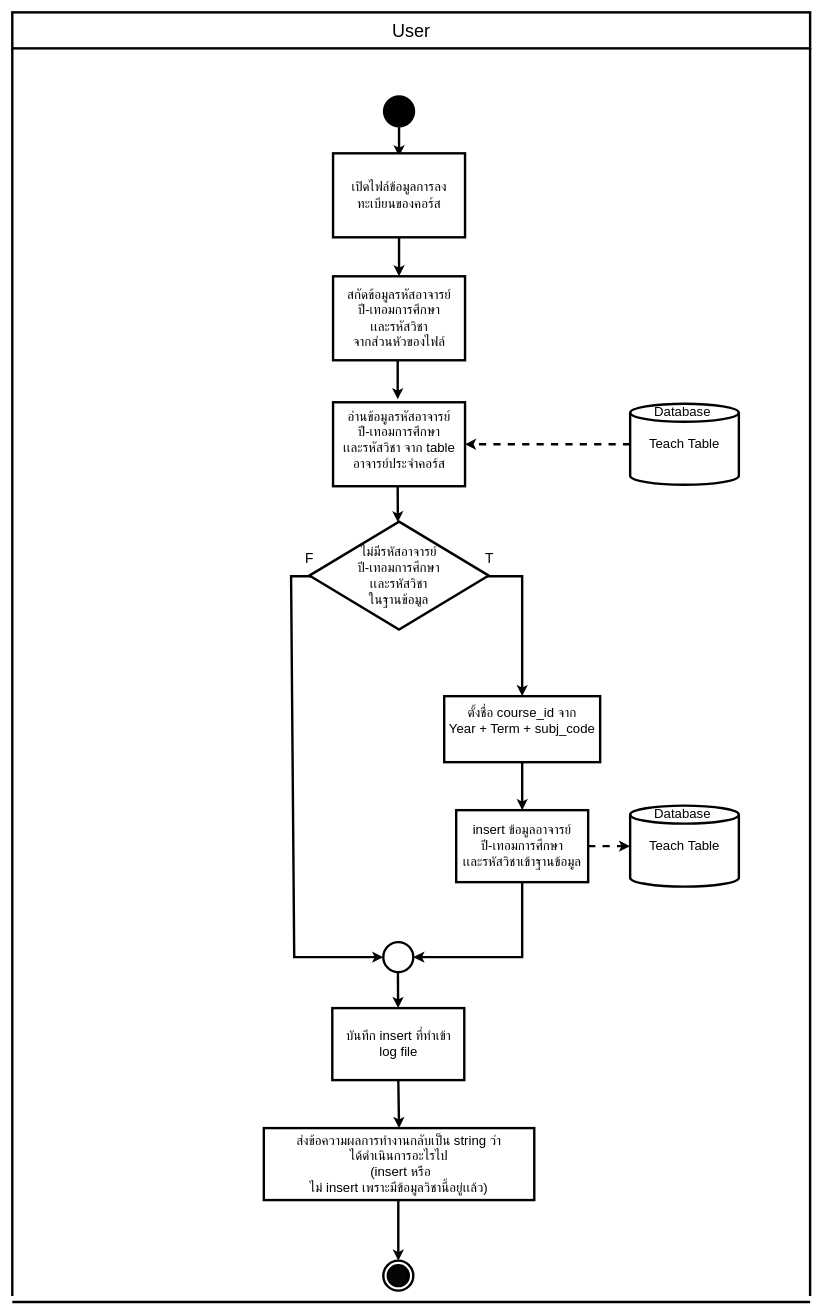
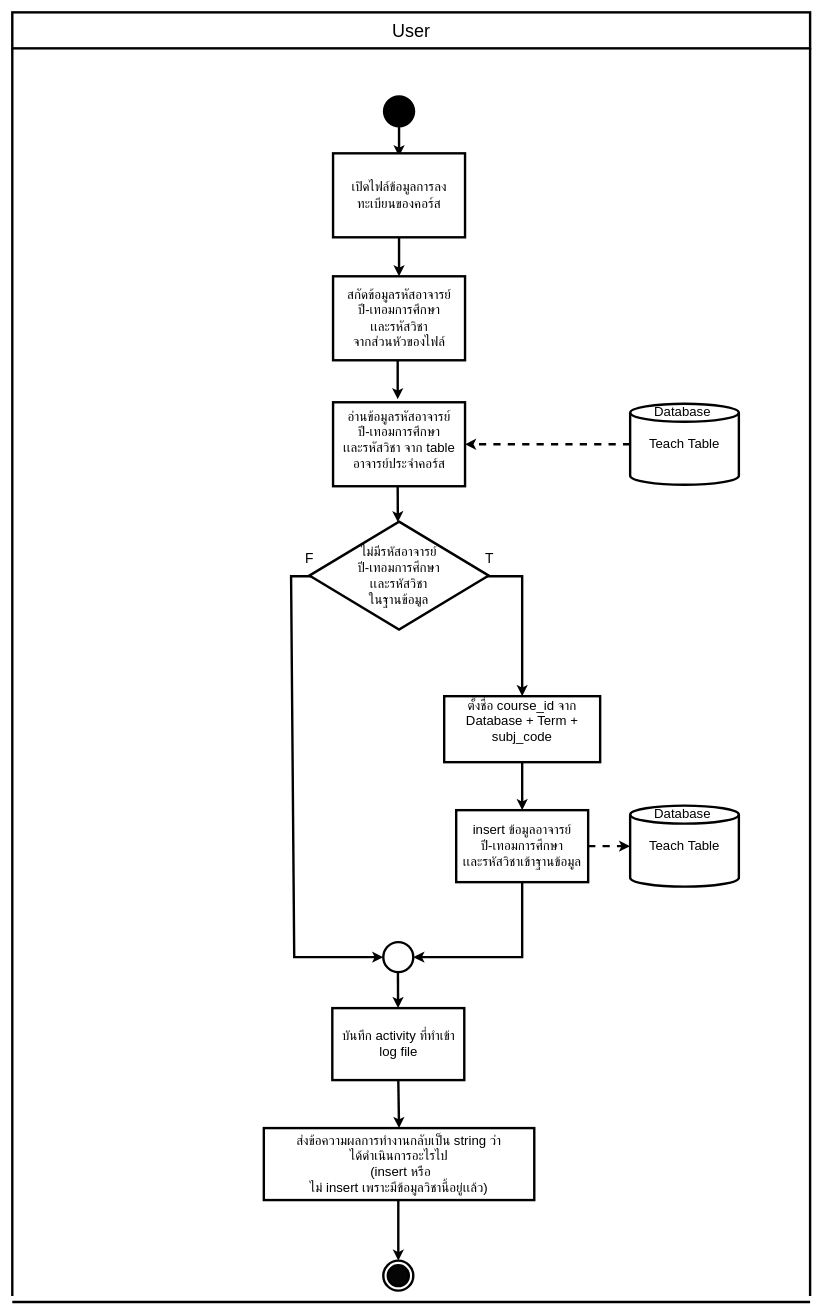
- <mxCell id="33" value="&lt;font style=&quot;font-size: 22px;&quot;&gt;ตั้งชื่อ course_id จาก&lt;br&gt;Year + Term + subj_code&lt;br&gt;&lt;br&gt;&lt;/font&gt;" style="rounded=0;whiteSpace=wrap;html=1;strokeWidth=4;" parent="1" vertex="1"><mxGeometry x="740" y="1160" width="260" height="110" as="geometry" /></mxCell>
+ <mxCell id="33" value="&lt;font style=&quot;font-size: 22px;&quot;&gt;ตั้งชื่อ course_id จาก&lt;br&gt;Database + Term + subj_code&lt;br&gt;&lt;br&gt;&lt;/font&gt;" style="rounded=0;whiteSpace=wrap;html=1;strokeWidth=4;" parent="1" vertex="1"><mxGeometry x="740" y="1160" width="260" height="110" as="geometry" /></mxCell>
- <mxCell id="20" value="&lt;font style=&quot;font-size: 22px;&quot;&gt;บันทึก insert ที่ทำเข้า&lt;br&gt;log file&lt;br&gt;&lt;/font&gt;" style="rounded=0;whiteSpace=wrap;html=1;strokeWidth=4;" parent="1" vertex="1"><mxGeometry x="553.5" y="1680" width="220" height="120" as="geometry" /></mxCell>
+ <mxCell id="20" value="&lt;font style=&quot;font-size: 22px;&quot;&gt;บันทึก activity ที่ทำเข้า&lt;br&gt;log file&lt;br&gt;&lt;/font&gt;" style="rounded=0;whiteSpace=wrap;html=1;strokeWidth=4;" parent="1" vertex="1"><mxGeometry x="553.5" y="1680" width="220" height="120" as="geometry" /></mxCell>
